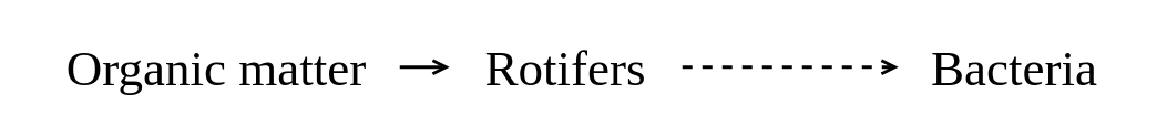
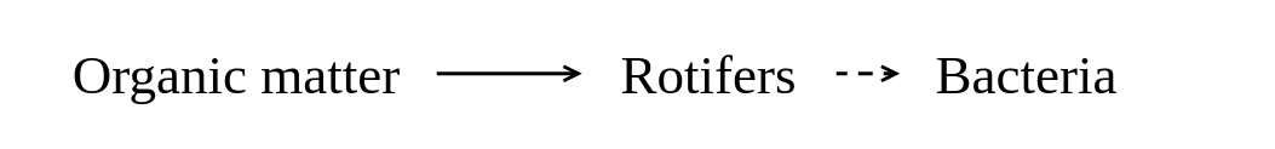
- <mxCell id="5" value="Rotifers" style="rounded=0;whiteSpace=wrap;html=1;fillColor=none;fontSize=30;fontFamily=Ubuntu Mono;strokeWidth=3;strokeColor=none;" vertex="1" parent="1"><mxGeometry x="270" y="20" width="140" height="40" as="geometry" /></mxCell>
+ <mxCell id="5" value="Rotifers" style="rounded=0;whiteSpace=wrap;html=1;fillColor=none;fontSize=30;fontFamily=Ubuntu Mono;strokeWidth=3;strokeColor=none;" vertex="1" parent="1"><mxGeometry x="320" y="20" width="140" height="40" as="geometry" /></mxCell>
- <mxCell id="6" value="Bacteria" style="rounded=0;whiteSpace=wrap;html=1;fillColor=none;fontSize=30;fontFamily=Ubuntu Mono;strokeWidth=3;strokeColor=none;" vertex="1" parent="1"><mxGeometry x="540" y="20" width="140" height="40" as="geometry" /></mxCell>
+ <mxCell id="6" value="Bacteria" style="rounded=0;whiteSpace=wrap;html=1;fillColor=none;fontSize=30;fontFamily=Ubuntu Mono;strokeWidth=3;strokeColor=none;" vertex="1" parent="1"><mxGeometry x="495" y="20" width="140" height="40" as="geometry" /></mxCell>
